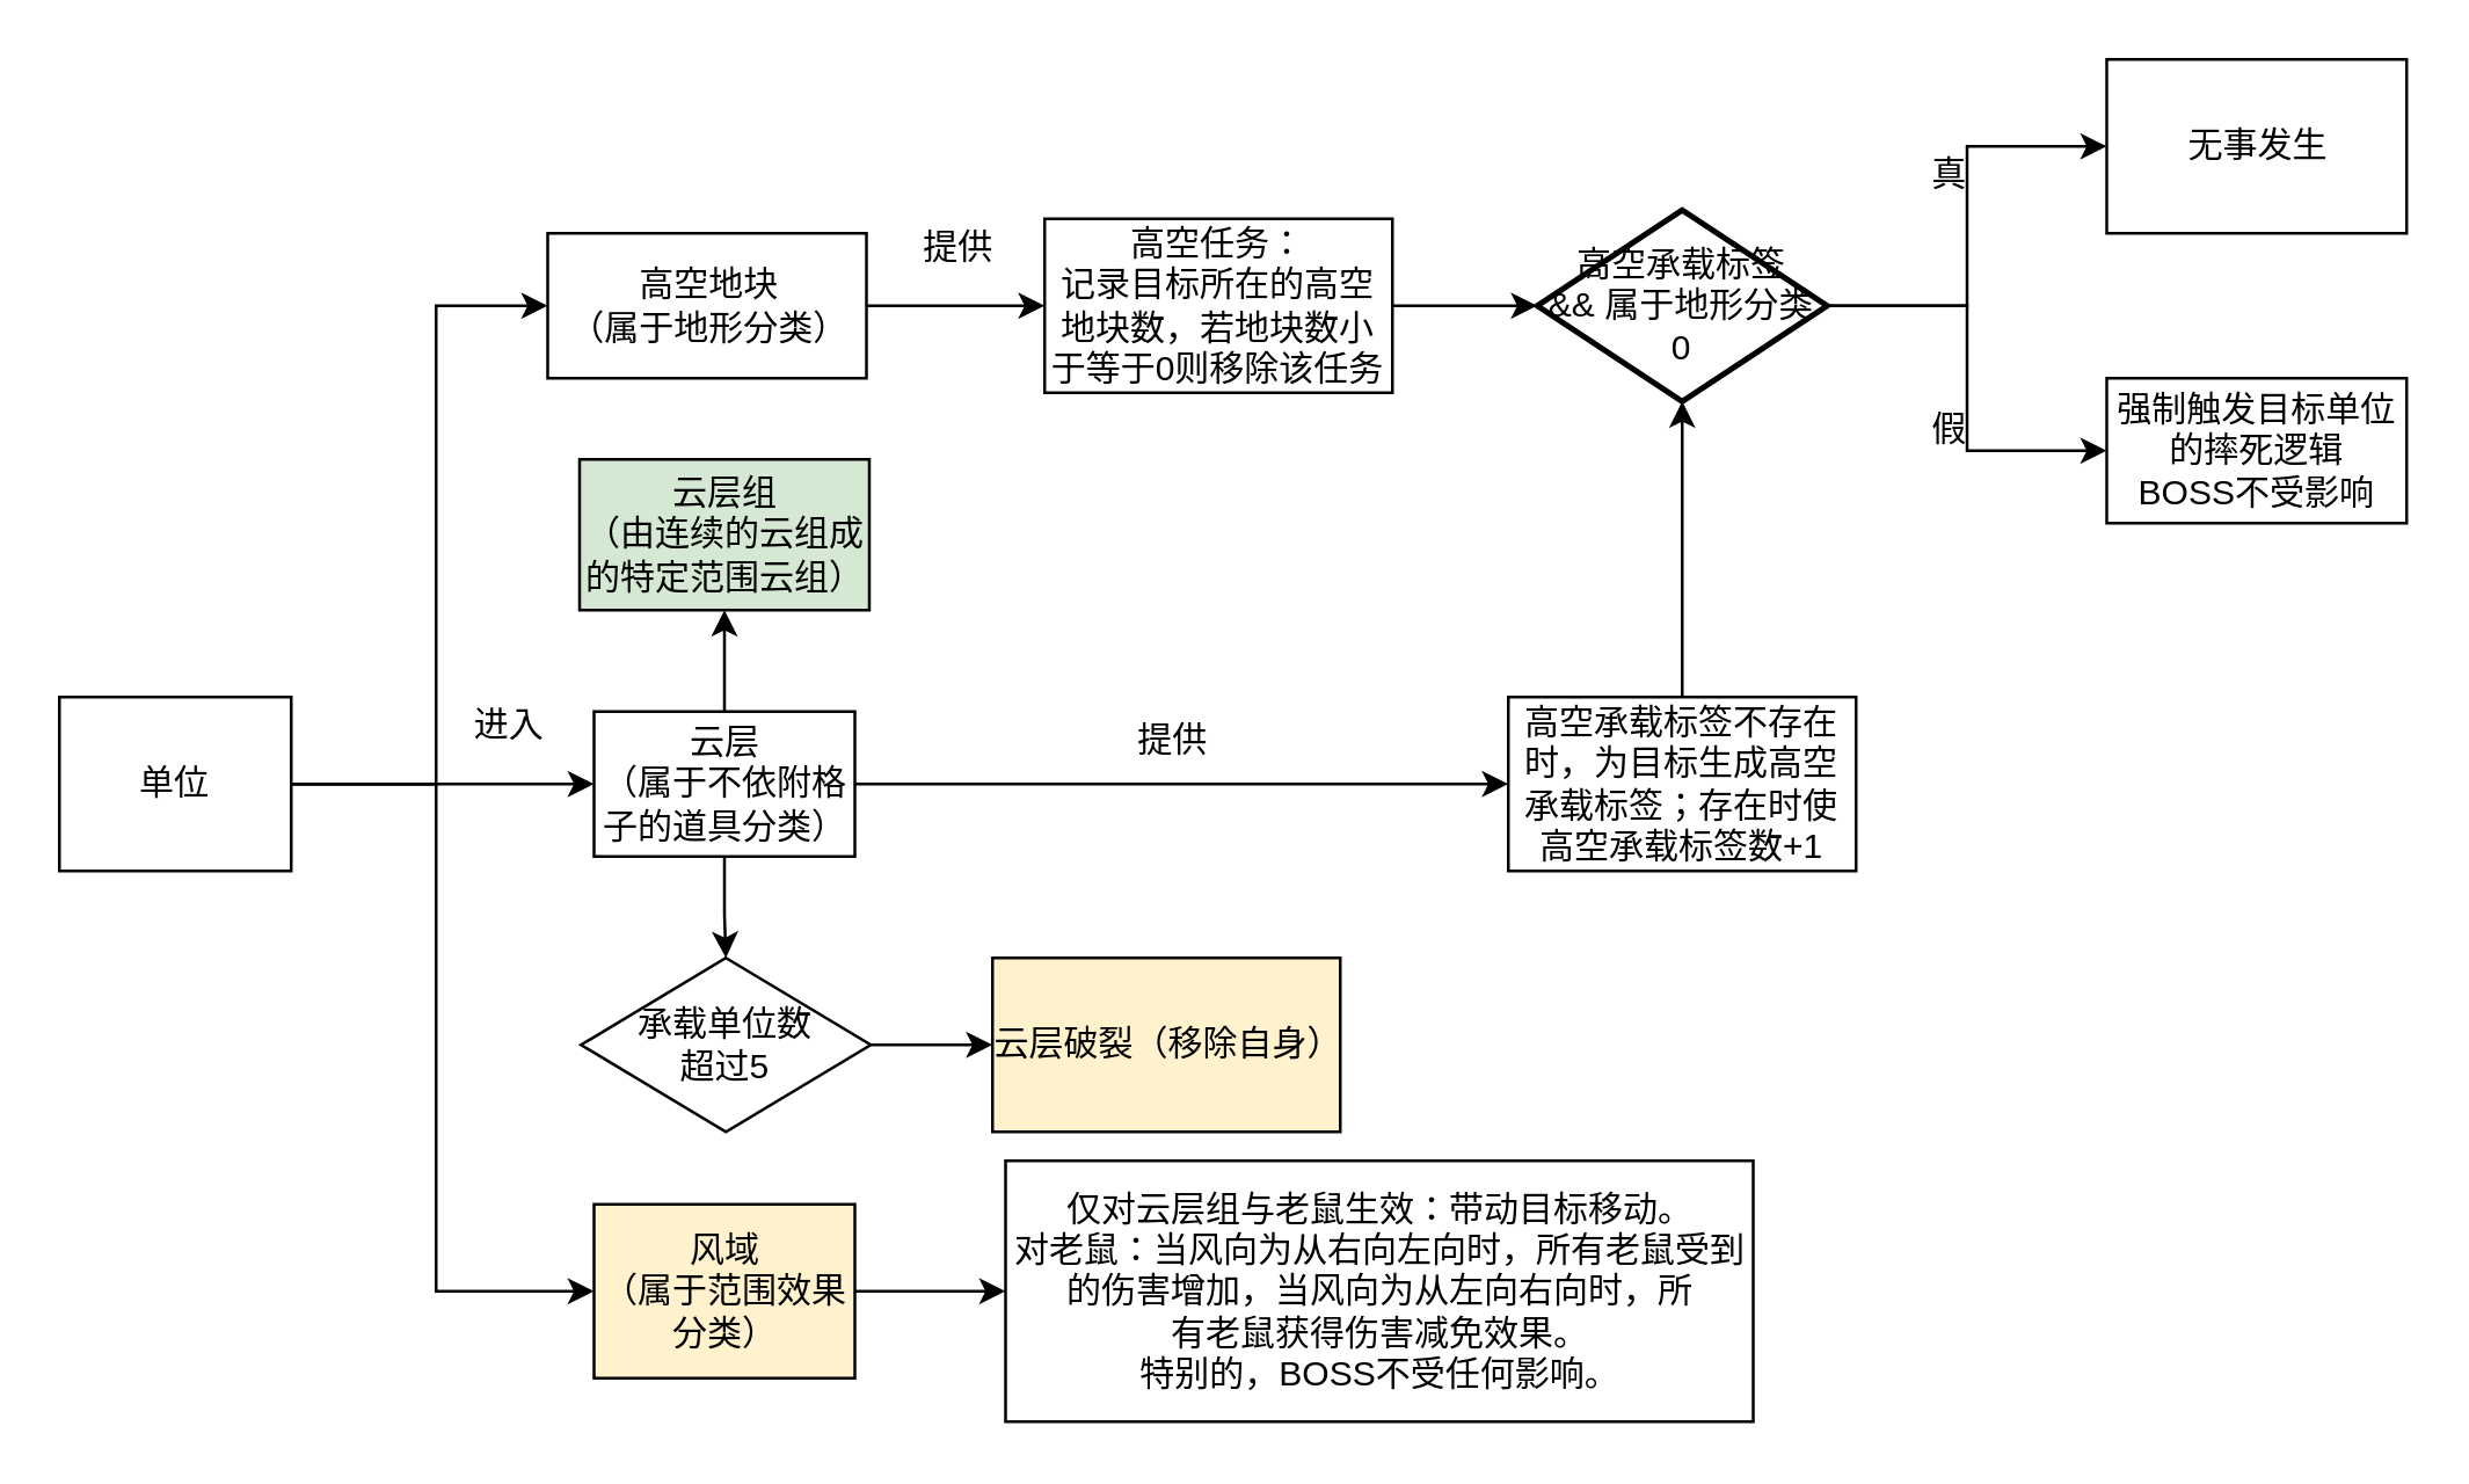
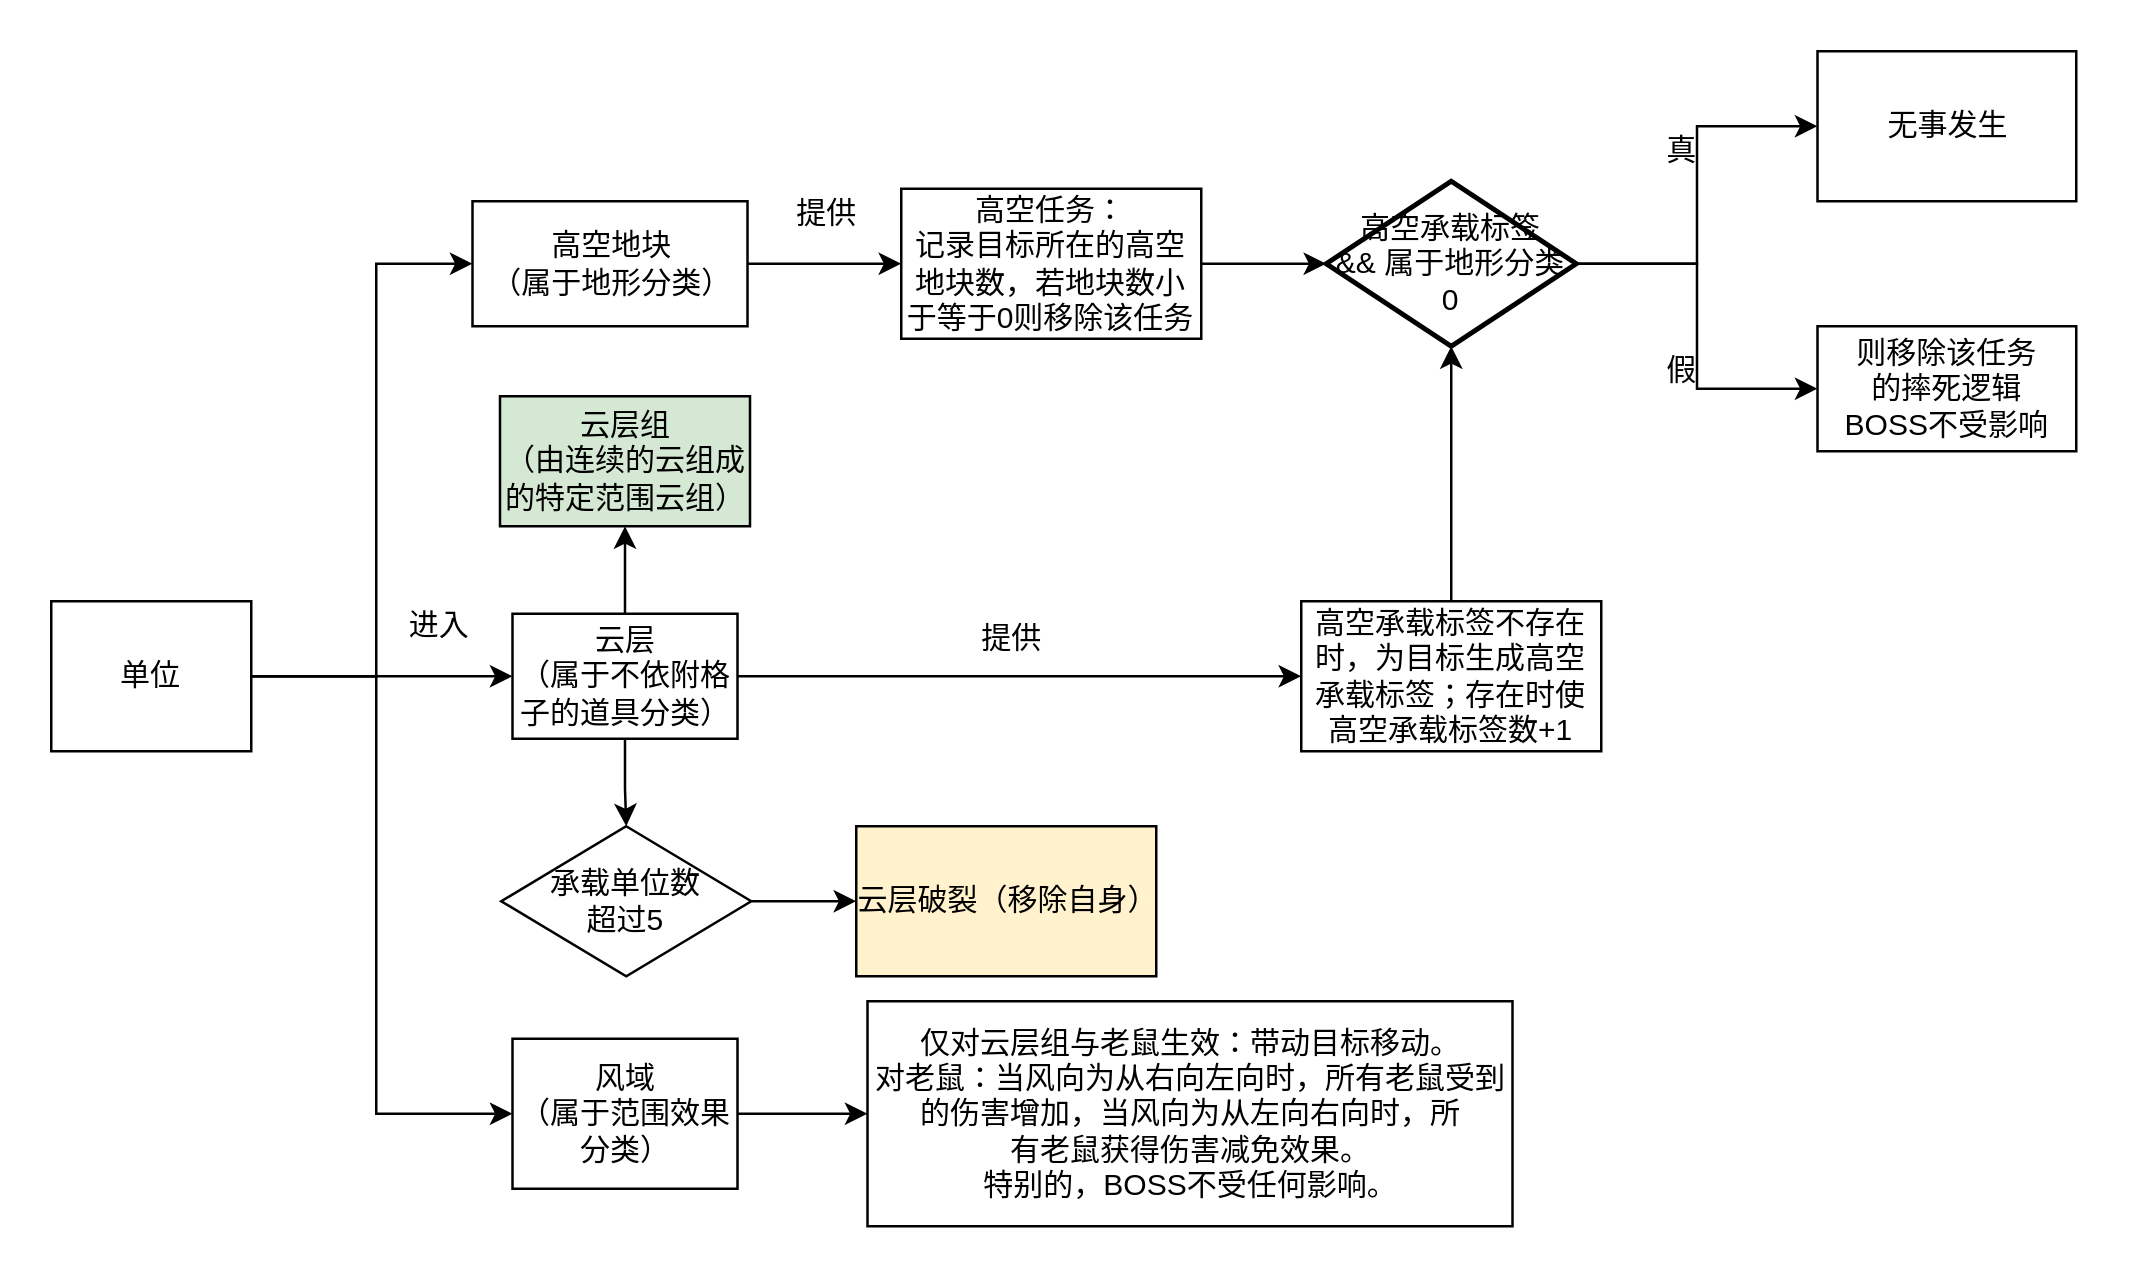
- <mxCell id="4" value="强制触发目标单位&lt;br&gt;的摔死逻辑&lt;br&gt;BOSS不受影响" style="html=1;" vertex="1" parent="1"><mxGeometry x="726.5" y="130" width="103.5" height="50" as="geometry" /></mxCell>
+ <mxCell id="4" value="则移除该任务&lt;br&gt;的摔死逻辑&lt;br&gt;BOSS不受影响" style="html=1;" vertex="1" parent="1"><mxGeometry x="726.5" y="130" width="103.5" height="50" as="geometry" /></mxCell>
- <mxCell id="23" value="风域&lt;br&gt;（属于范围效果分类）" style="rounded=0;whiteSpace=wrap;html=1;fillColor=#fff2cc;" vertex="1" parent="1"><mxGeometry x="204.5" y="415" width="90" height="60" as="geometry" /></mxCell>
+ <mxCell id="23" value="风域&lt;br&gt;（属于范围效果分类）" style="rounded=0;whiteSpace=wrap;html=1;" vertex="1" parent="1"><mxGeometry x="204.5" y="415" width="90" height="60" as="geometry" /></mxCell>
